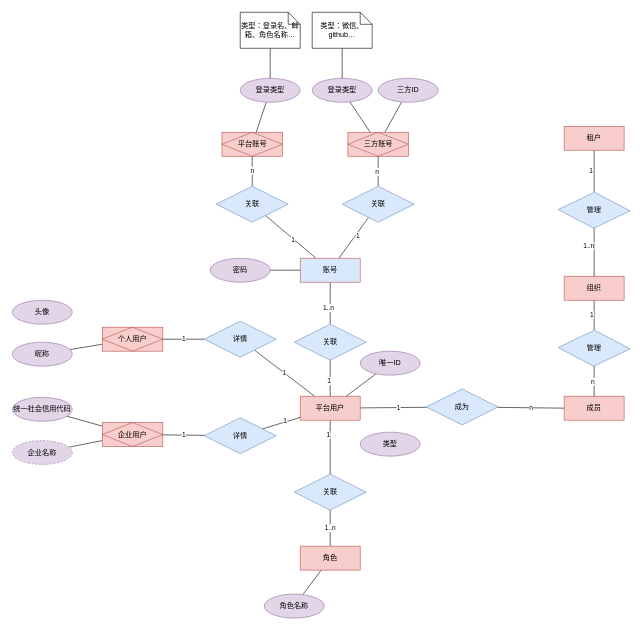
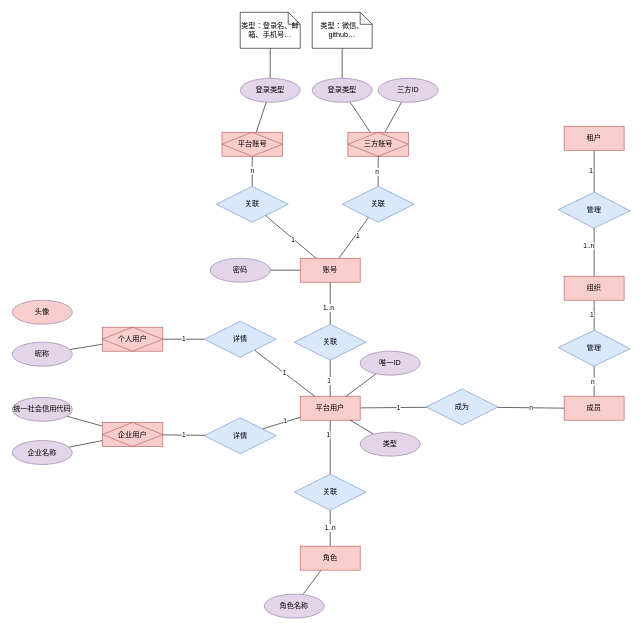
- <mxCell id="71" value="类型：登录名、邮箱、角色名称…" style="shape=note;size=20;whiteSpace=wrap;html=1;" parent="1" vertex="1"><mxGeometry x="400" y="20" width="100" height="60" as="geometry" /></mxCell>
+ <mxCell id="71" value="类型：登录名、邮箱、手机号…" style="shape=note;size=20;whiteSpace=wrap;html=1;" parent="1" vertex="1"><mxGeometry x="400" y="20" width="100" height="60" as="geometry" /></mxCell>
- <mxCell id="53" value="账号" style="whiteSpace=wrap;html=1;align=center;fillColor=#dae8fc;strokeColor=#b85450;" parent="1" vertex="1"><mxGeometry x="500" y="430" width="100" height="40" as="geometry" /></mxCell>
+ <mxCell id="53" value="账号" style="whiteSpace=wrap;html=1;align=center;fillColor=#f8cecc;strokeColor=#b85450;" parent="1" vertex="1"><mxGeometry x="500" y="430" width="100" height="40" as="geometry" /></mxCell>
- <mxCell id="30" value="头像" style="ellipse;whiteSpace=wrap;html=1;align=center;fillColor=#e1d5e7;strokeColor=#9673a6;" parent="1" vertex="1"><mxGeometry x="20" y="500" width="100" height="40" as="geometry" /></mxCell>
+ <mxCell id="30" value="头像" style="ellipse;whiteSpace=wrap;html=1;align=center;fillColor=#f8cecc;strokeColor=#9673a6;" parent="1" vertex="1"><mxGeometry x="20" y="500" width="100" height="40" as="geometry" /></mxCell>
+ <mxCell id="43" style="edgeStyle=none;html=1;endArrow=none;endFill=0;" parent="1" source="44" target="13" edge="1"><mxGeometry relative="1" as="geometry" /></mxCell>
- <mxCell id="27" value="企业名称" style="ellipse;whiteSpace=wrap;html=1;align=center;fillColor=#e1d5e7;strokeColor=#9673a6;dashed=1;" parent="1" vertex="1"><mxGeometry x="20" y="733.94" width="100" height="40" as="geometry" /></mxCell>
+ <mxCell id="27" value="企业名称" style="ellipse;whiteSpace=wrap;html=1;align=center;fillColor=#e1d5e7;strokeColor=#9673a6;" parent="1" vertex="1"><mxGeometry x="20" y="733.94" width="100" height="40" as="geometry" /></mxCell>
